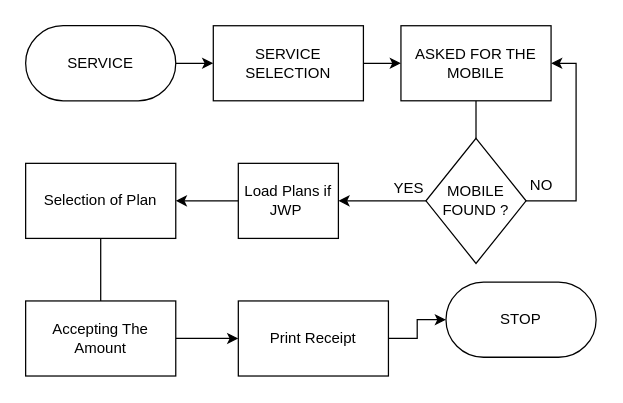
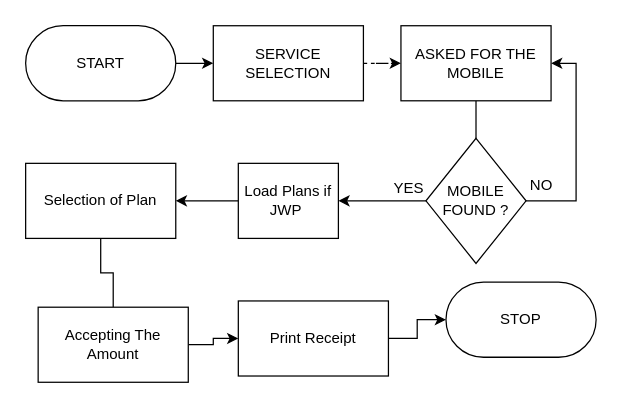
- <mxCell id="3" value="SERVICE" style="rounded=1;whiteSpace=wrap;html=1;arcSize=50;" vertex="1" parent="1"><mxGeometry x="20" y="20" width="120" height="60" as="geometry" /></mxCell>
+ <mxCell id="3" value="START" style="rounded=1;whiteSpace=wrap;html=1;arcSize=50;" vertex="1" parent="1"><mxGeometry x="20" y="20" width="120" height="60" as="geometry" /></mxCell>
- <mxCell id="4" style="edgeStyle=orthogonalEdgeStyle;rounded=0;orthogonalLoop=1;jettySize=auto;html=1;entryX=0;entryY=0.5;entryDx=0;entryDy=0;" edge="1" parent="1" source="5" target="7"><mxGeometry relative="1" as="geometry" /></mxCell>
+ <mxCell id="4" style="edgeStyle=orthogonalEdgeStyle;rounded=0;orthogonalLoop=1;jettySize=auto;html=1;entryX=0;entryY=0.5;entryDx=0;entryDy=0;dashed=1;" edge="1" parent="1" source="5" target="7"><mxGeometry relative="1" as="geometry" /></mxCell>
- <mxCell id="18" value="Accepting The Amount" style="rounded=0;whiteSpace=wrap;html=1;" vertex="1" parent="1"><mxGeometry x="20" y="240" width="120" height="60" as="geometry" /></mxCell>
+ <mxCell id="18" value="Accepting The Amount" style="rounded=0;whiteSpace=wrap;html=1;" vertex="1" parent="1"><mxGeometry x="30" y="245" width="120" height="60" as="geometry" /></mxCell>
